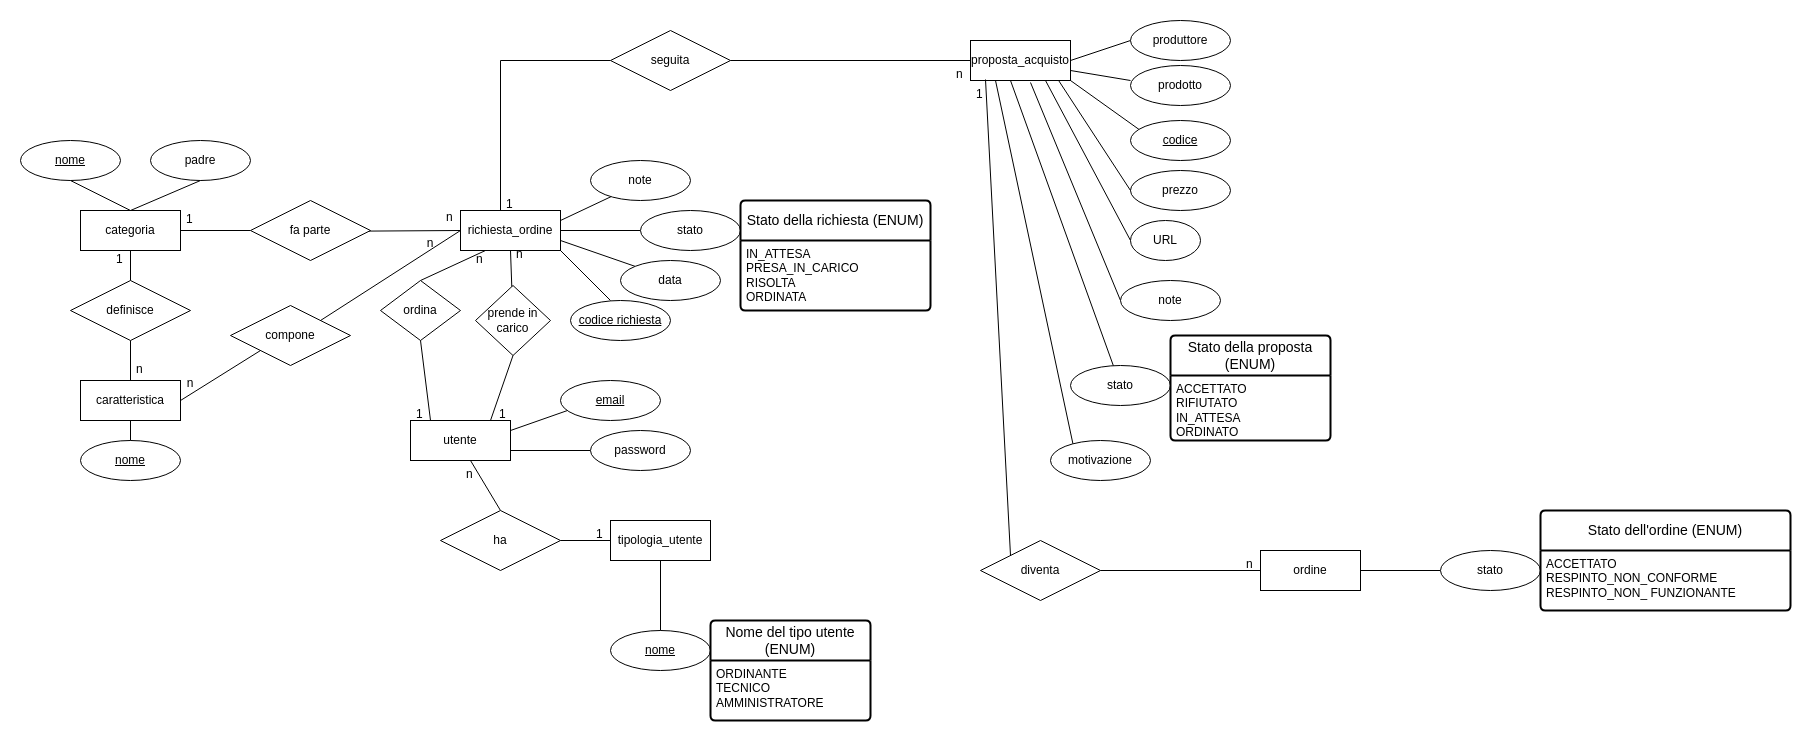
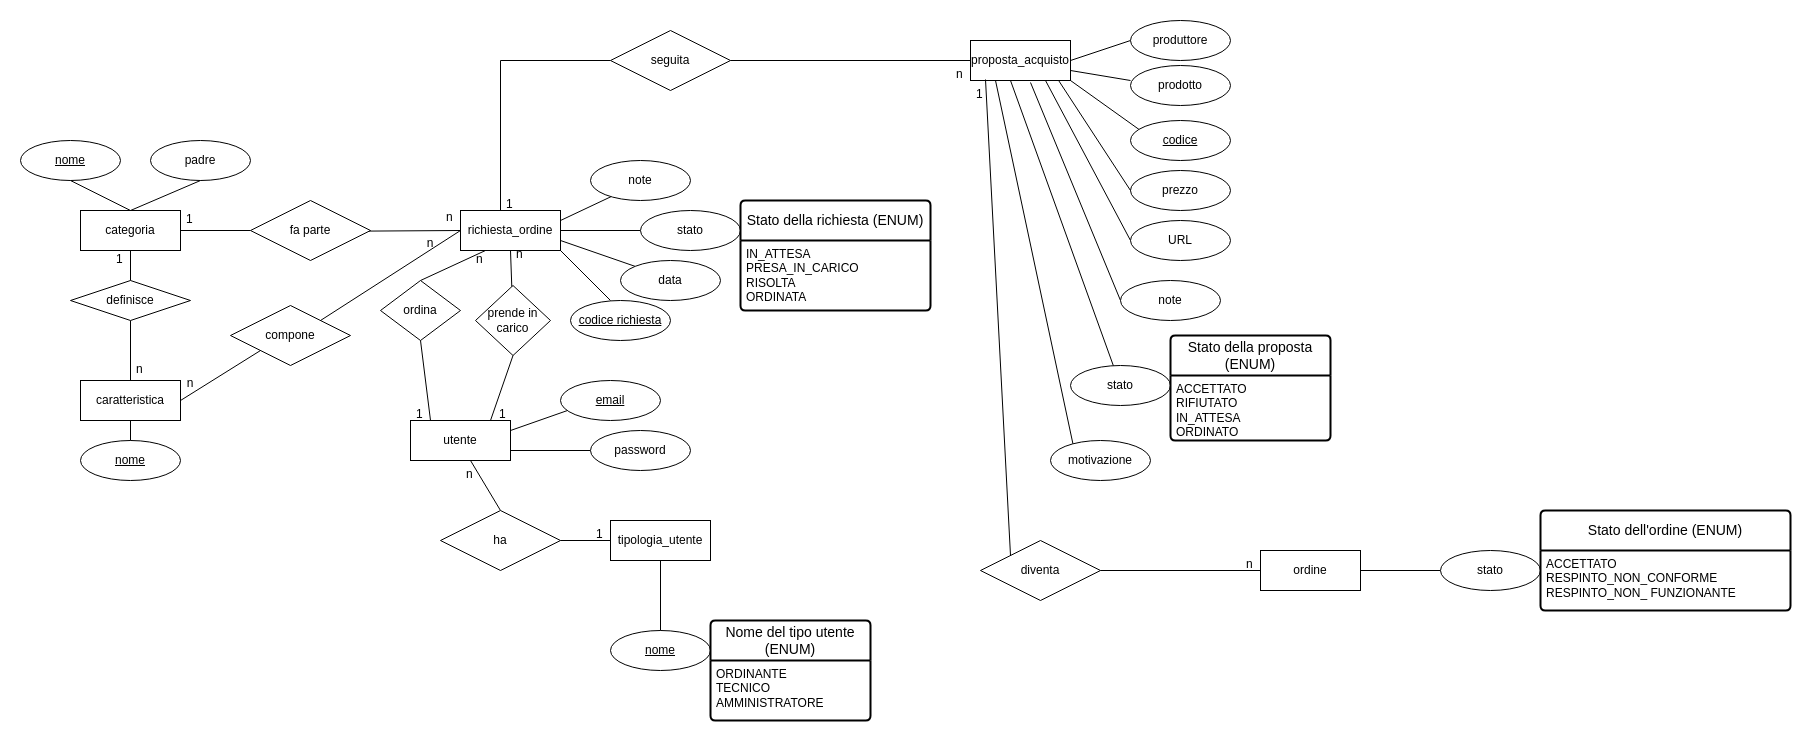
- <mxCell id="57" value="URL" style="ellipse;whiteSpace=wrap;html=1;align=center;" parent="1" vertex="1"><mxGeometry x="1130" y="220" width="70" height="40" as="geometry" /></mxCell>
+ <mxCell id="57" value="URL" style="ellipse;whiteSpace=wrap;html=1;align=center;" parent="1" vertex="1"><mxGeometry x="1130" y="220" width="100" height="40" as="geometry" /></mxCell>
- <mxCell id="8" value="definisce" style="shape=rhombus;perimeter=rhombusPerimeter;whiteSpace=wrap;html=1;align=center;" parent="1" vertex="1"><mxGeometry x="70" y="280" width="120" height="60" as="geometry" /></mxCell>
+ <mxCell id="8" value="definisce" style="shape=rhombus;perimeter=rhombusPerimeter;whiteSpace=wrap;html=1;align=center;" parent="1" vertex="1"><mxGeometry x="70" y="280" width="120" height="40" as="geometry" /></mxCell>
